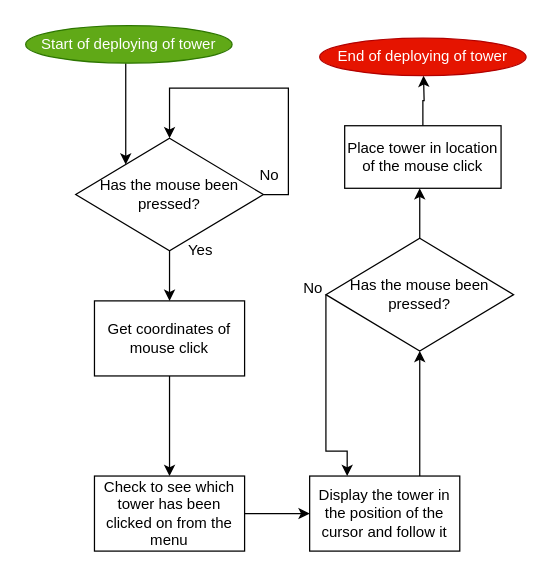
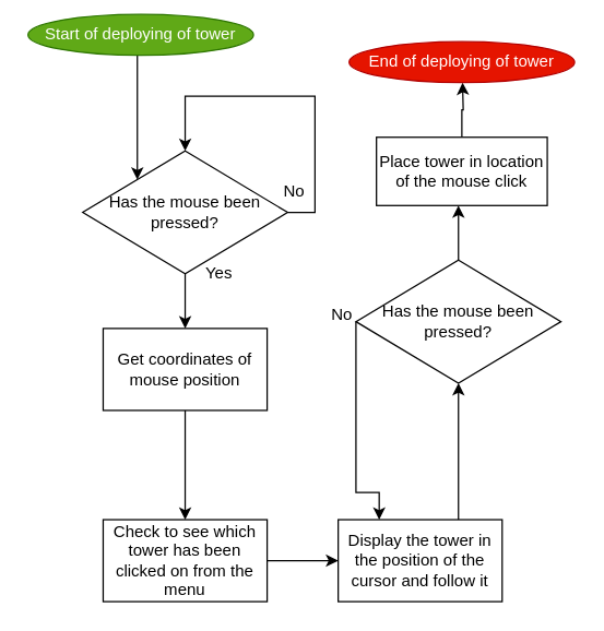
- <mxCell id="18" value="Start of deploying of tower" style="ellipse;whiteSpace=wrap;html=1;fillColor=#60a917;strokeColor=#2D7600;fontColor=#ffffff;" vertex="1" parent="1"><mxGeometry x="20" y="20" width="165" height="30" as="geometry" /></mxCell>
+ <mxCell id="18" value="Start of deploying of tower" style="ellipse;whiteSpace=wrap;html=1;fillColor=#60a917;strokeColor=#2D7600;fontColor=#ffffff;" vertex="1" parent="1"><mxGeometry x="20" y="10" width="165" height="30" as="geometry" /></mxCell>
- <mxCell id="7" value="Get coordinates of mouse click" style="rounded=0;whiteSpace=wrap;html=1;" vertex="1" parent="1"><mxGeometry x="75" y="240" width="120" height="60" as="geometry" /></mxCell>
+ <mxCell id="7" value="Get coordinates of mouse position" style="rounded=0;whiteSpace=wrap;html=1;" vertex="1" parent="1"><mxGeometry x="75" y="240" width="120" height="60" as="geometry" /></mxCell>
